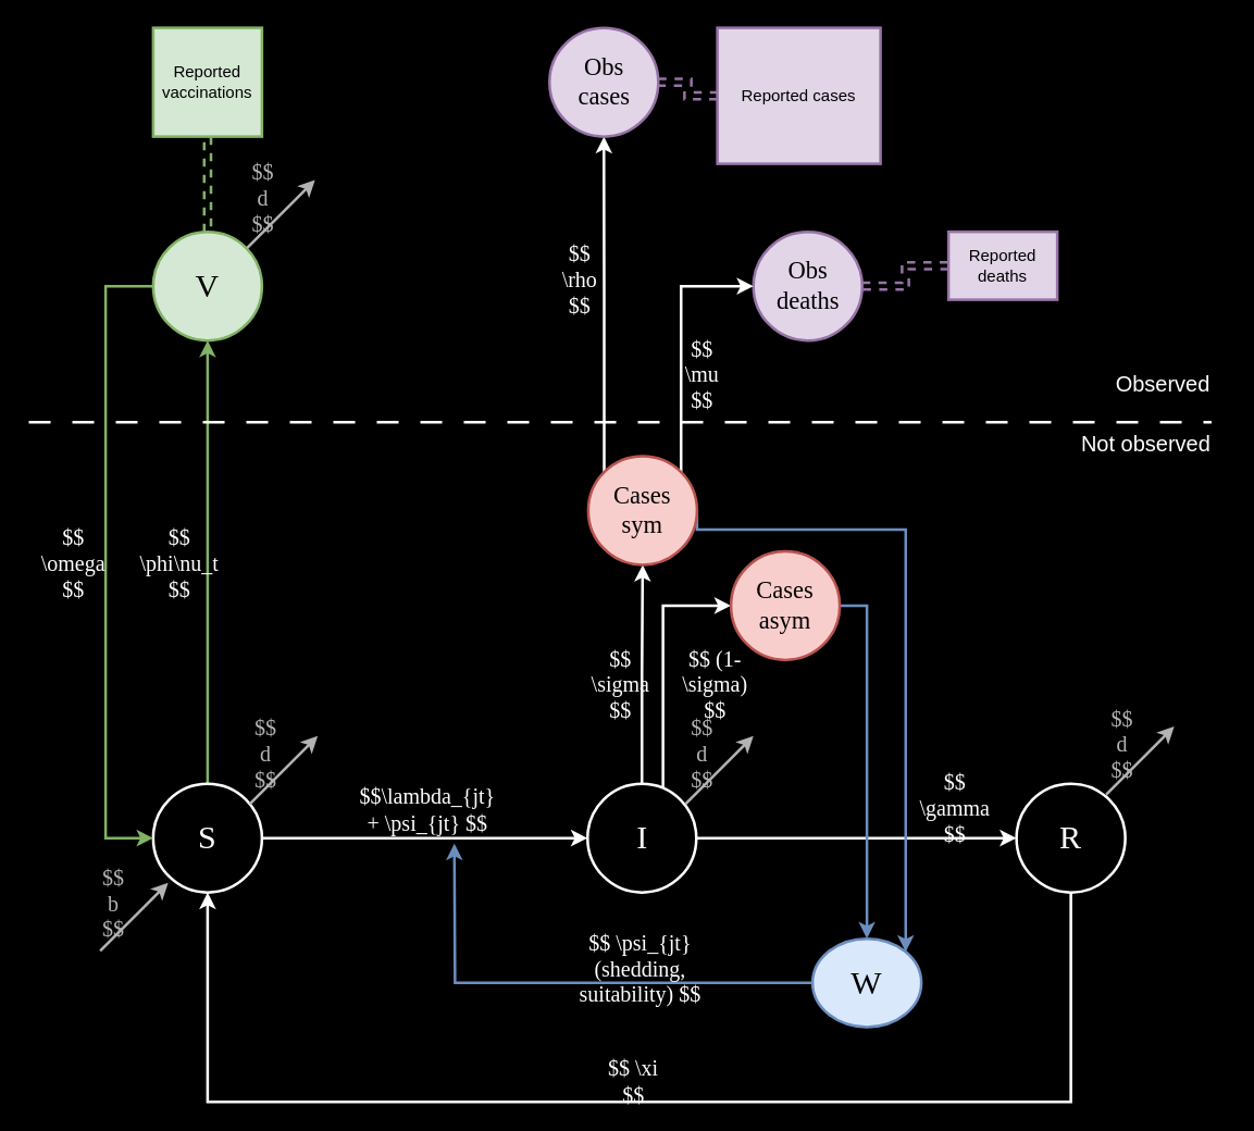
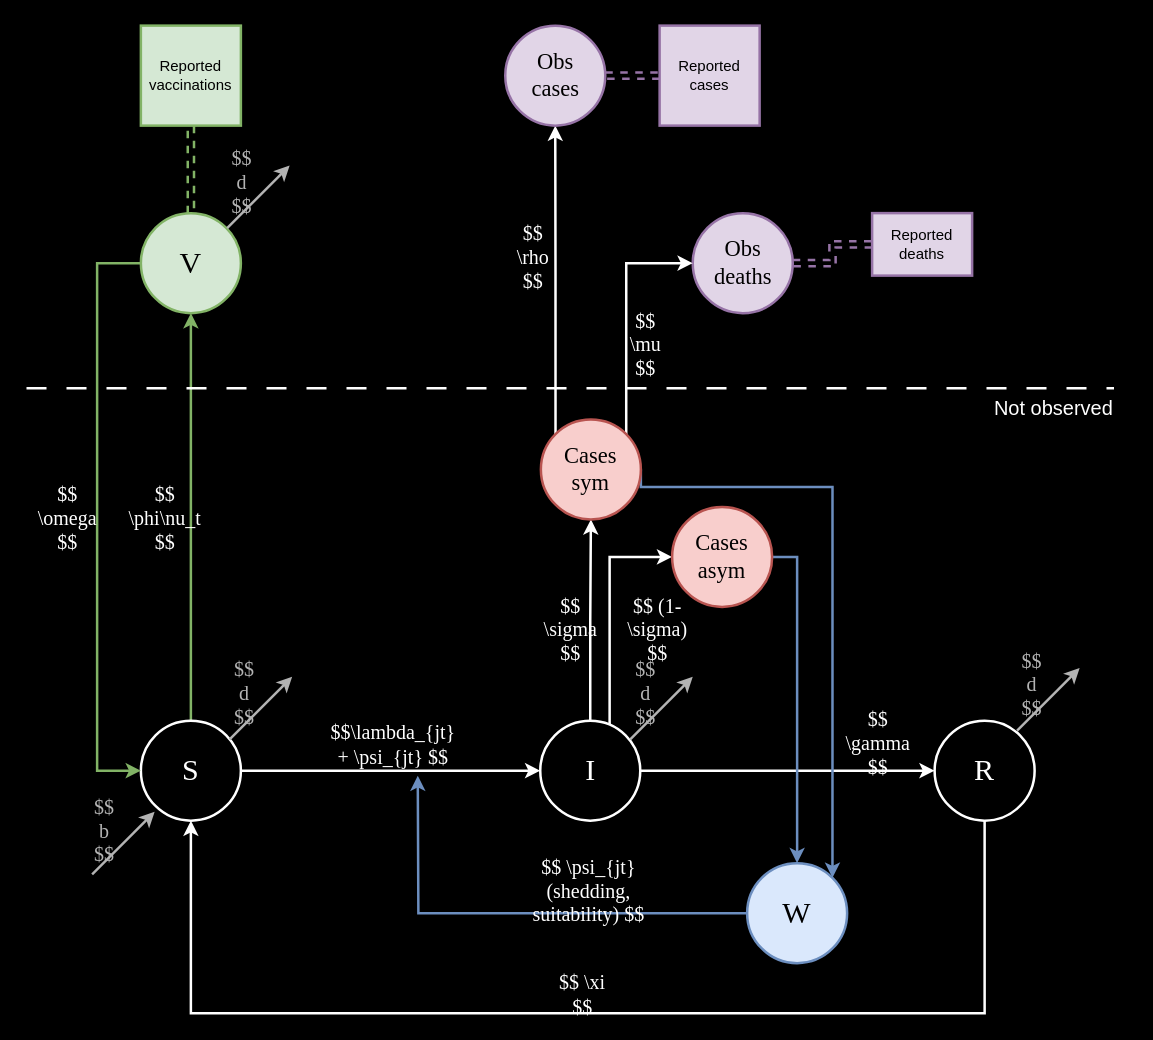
- <mxCell id="38" value="Reported cases" style="whiteSpace=wrap;html=1;aspect=fixed;fillColor=#e1d5e7;strokeColor=#9673a6;strokeWidth=2;" vertex="1" parent="1"><mxGeometry x="527" y="20" width="120" height="100" as="geometry" /></mxCell>
+ <mxCell id="38" value="Reported cases" style="whiteSpace=wrap;html=1;aspect=fixed;fillColor=#e1d5e7;strokeColor=#9673a6;strokeWidth=2;" vertex="1" parent="1"><mxGeometry x="527" y="20" width="80" height="80" as="geometry" /></mxCell>
- <mxCell id="49" value="Observed" style="text;html=1;strokeColor=none;fillColor=none;align=center;verticalAlign=middle;whiteSpace=wrap;overflow=hidden;fontSize=16;fontColor=#FFFFFF;strokeWidth=2;" vertex="1" parent="1"><mxGeometry x="815" y="270" width="80" height="20" as="geometry" /></mxCell>
- <mxCell id="16" value="W" style="ellipse;whiteSpace=wrap;html=1;aspect=fixed;fontSize=24;fontFamily=Verdana;fillColor=#dae8fc;strokeColor=#6c8ebf;strokeWidth=2;" vertex="1" parent="1"><mxGeometry x="597" y="690" width="80" height="65" as="geometry" /></mxCell>
+ <mxCell id="16" value="W" style="ellipse;whiteSpace=wrap;html=1;aspect=fixed;fontSize=24;fontFamily=Verdana;fillColor=#dae8fc;strokeColor=#6c8ebf;strokeWidth=2;" vertex="1" parent="1"><mxGeometry x="597" y="690" width="80" height="80" as="geometry" /></mxCell>
